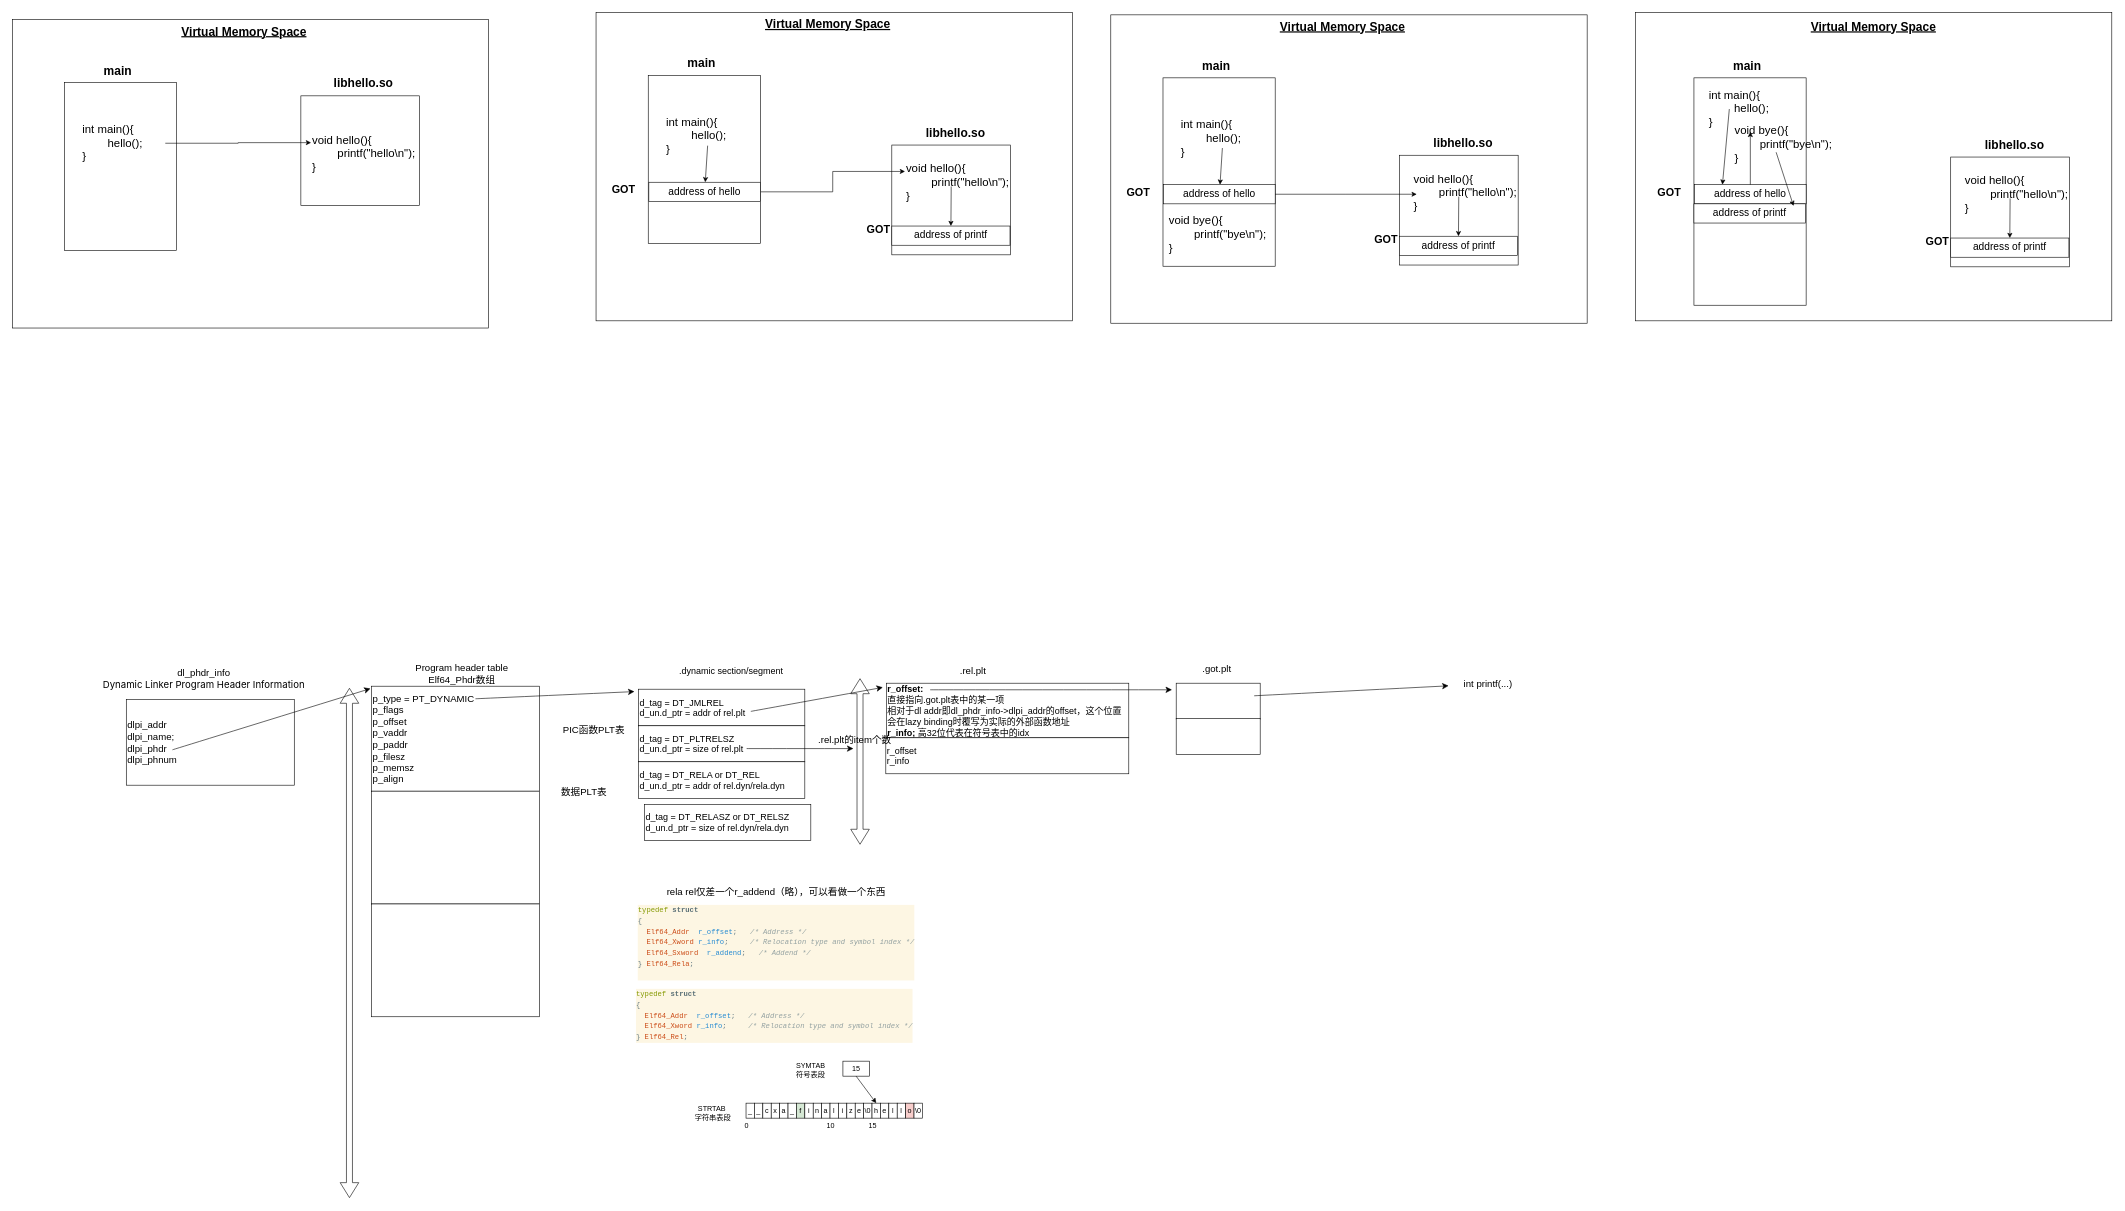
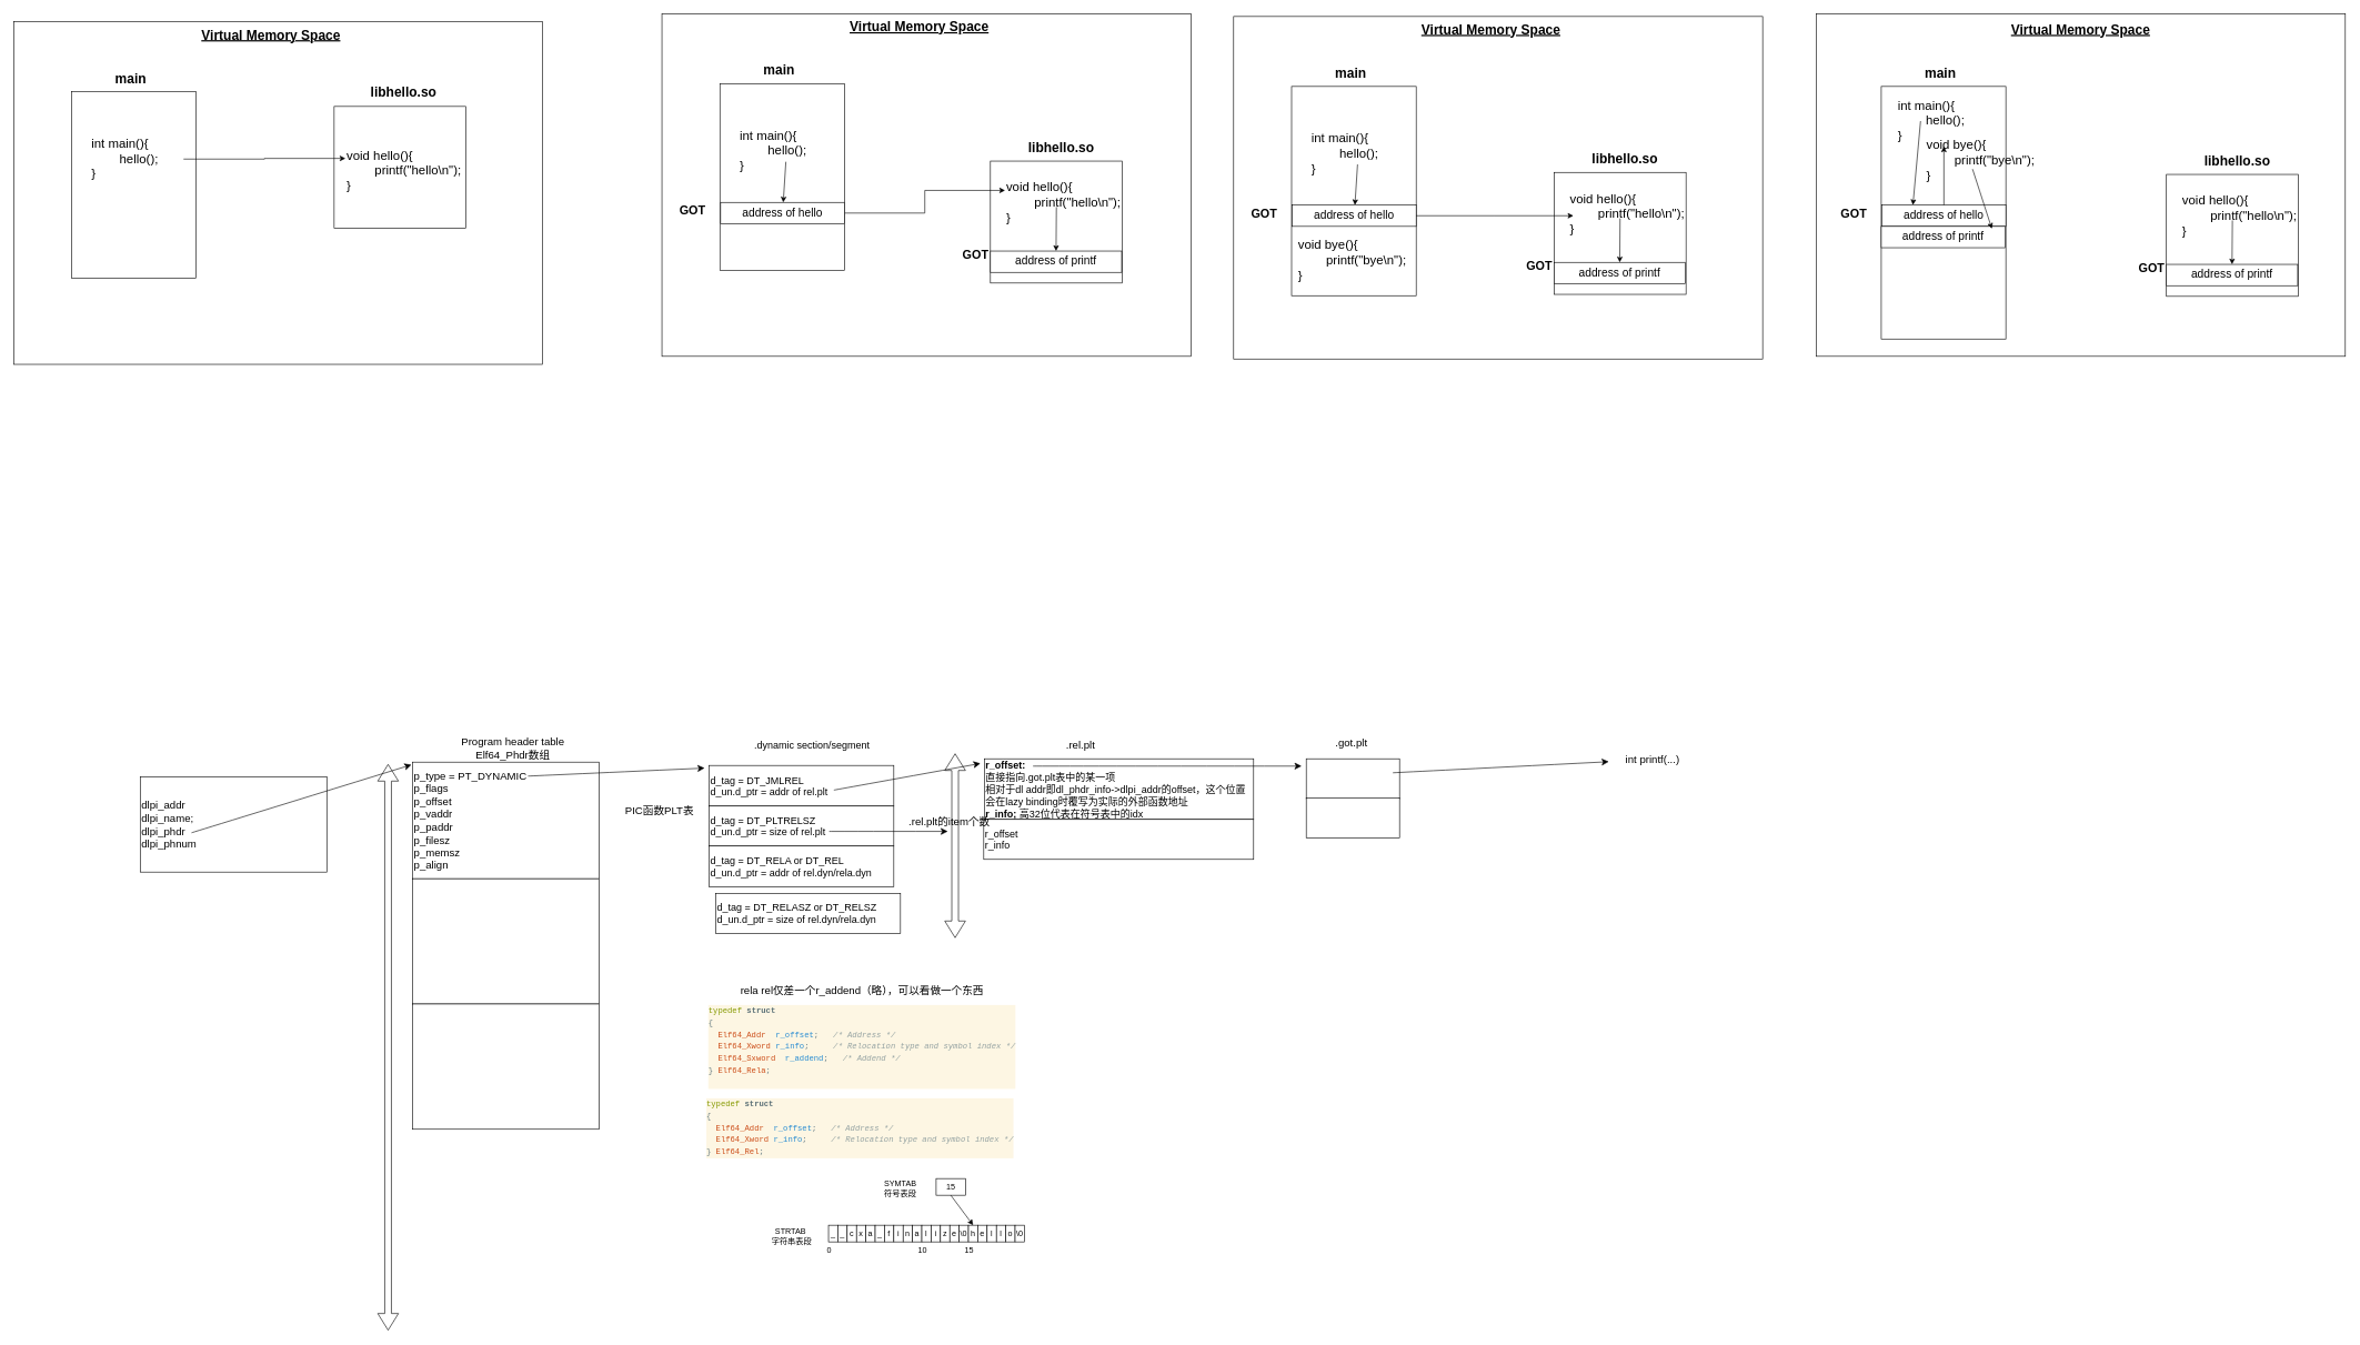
- <mxCell id="4" value="dl_phdr_info&lt;div&gt;&lt;span style=&quot;font-family: -apple-system, &amp;quot;system-ui&amp;quot;, &amp;quot;Segoe UI&amp;quot;, Helvetica, Arial, sans-serif, &amp;quot;Apple Color Emoji&amp;quot;, &amp;quot;Segoe UI Emoji&amp;quot;; text-align: start;&quot;&gt;Dynamic Linker Program Header Information&lt;/span&gt;&lt;/div&gt;" style="text;html=1;align=center;verticalAlign=middle;whiteSpace=wrap;rounded=0;fontSize=16;" parent="1" vertex="1"><mxGeometry x="135" y="1111" width="409" height="40" as="geometry" /></mxCell>
- <mxCell id="16" value="&lt;span style=&quot;color: rgb(0, 0, 0); font-family: Helvetica; font-size: 16px; font-style: normal; font-variant-ligatures: normal; font-variant-caps: normal; font-weight: 400; letter-spacing: normal; orphans: 2; text-align: center; text-indent: 0px; text-transform: none; widows: 2; word-spacing: 0px; -webkit-text-stroke-width: 0px; white-space: normal; background-color: rgb(255, 255, 255); text-decoration-thickness: initial; text-decoration-style: initial; text-decoration-color: initial; display: inline !important; float: none;&quot;&gt;数据PLT表&lt;/span&gt;" style="text;whiteSpace=wrap;html=1;" parent="1" vertex="1"><mxGeometry x="933" y="1303.005" width="131" height="41" as="geometry" /></mxCell>
- <mxCell id="102" value="f" style="rounded=0;whiteSpace=wrap;html=1;fillColor=#d5e8d4;" vertex="1" parent="1"><mxGeometry x="1327" y="1838" width="14" height="25" as="geometry" /></mxCell>
+ <mxCell id="102" value="f" style="rounded=0;whiteSpace=wrap;html=1;" vertex="1" parent="1"><mxGeometry x="1327" y="1838" width="14" height="25" as="geometry" /></mxCell>
- <mxCell id="115" value="o" style="rounded=0;whiteSpace=wrap;html=1;fillColor=#f8cecc;" vertex="1" parent="1"><mxGeometry x="1509" y="1838" width="14" height="25" as="geometry" /></mxCell>
+ <mxCell id="115" value="o" style="rounded=0;whiteSpace=wrap;html=1;" vertex="1" parent="1"><mxGeometry x="1509" y="1838" width="14" height="25" as="geometry" /></mxCell>
